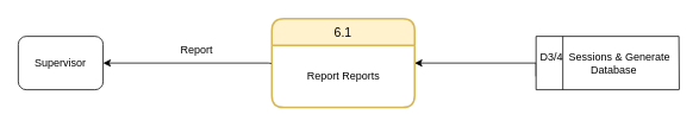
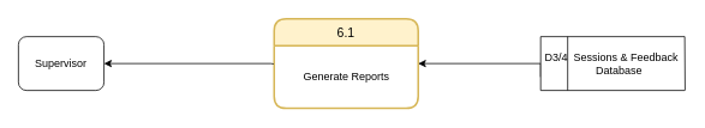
- <mxCell id="7" value="Report" style="text;html=1;strokeColor=none;fillColor=none;align=center;verticalAlign=middle;whiteSpace=wrap;rounded=0;" parent="1" vertex="1"><mxGeometry x="170" y="40" width="100" height="30" as="geometry" /></mxCell>
- <mxCell id="9" value="D3/4&amp;nbsp; Sessions &amp;amp; Generate&lt;br&gt;&lt;span style=&quot;white-space: pre;&quot;&gt;&#09;&lt;/span&gt;&lt;span style=&quot;white-space: pre;&quot;&gt;&#09;&lt;/span&gt;&amp;nbsp;Database" style="html=1;dashed=0;whitespace=wrap;shape=mxgraph.dfd.dataStoreID;align=left;spacingLeft=3;points=[[0,0],[0.5,0],[1,0],[0,0.5],[1,0.5],[0,1],[0.5,1],[1,1]];comic=0;noLabel=0;container=0;metaEdit=0;shadow=0;perimeterSpacing=0;fillStyle=solid;" vertex="1" parent="1"><mxGeometry x="600" y="40" width="160" height="60" as="geometry" /></mxCell>
+ <mxCell id="9" value="D3/4&amp;nbsp; Sessions &amp;amp; Feedback&lt;br&gt;&lt;span style=&quot;white-space: pre;&quot;&gt;&#09;&lt;/span&gt;&lt;span style=&quot;white-space: pre;&quot;&gt;&#09;&lt;/span&gt;&amp;nbsp;Database" style="html=1;dashed=0;whitespace=wrap;shape=mxgraph.dfd.dataStoreID;align=left;spacingLeft=3;points=[[0,0],[0.5,0],[1,0],[0,0.5],[1,0.5],[0,1],[0.5,1],[1,1]];comic=0;noLabel=0;container=0;metaEdit=0;shadow=0;perimeterSpacing=0;fillStyle=solid;" vertex="1" parent="1"><mxGeometry x="600" y="40" width="160" height="60" as="geometry" /></mxCell>
- <mxCell id="3" value="Report Reports" style="text;html=1;align=center;verticalAlign=middle;resizable=0;points=[];autosize=1;strokeColor=none;fillColor=none;" parent="2" vertex="1"><mxGeometry y="30" width="160" height="70" as="geometry" /></mxCell>
+ <mxCell id="3" value="Generate Reports" style="text;html=1;align=center;verticalAlign=middle;resizable=0;points=[];autosize=1;strokeColor=none;fillColor=none;" parent="2" vertex="1"><mxGeometry y="30" width="160" height="70" as="geometry" /></mxCell>
